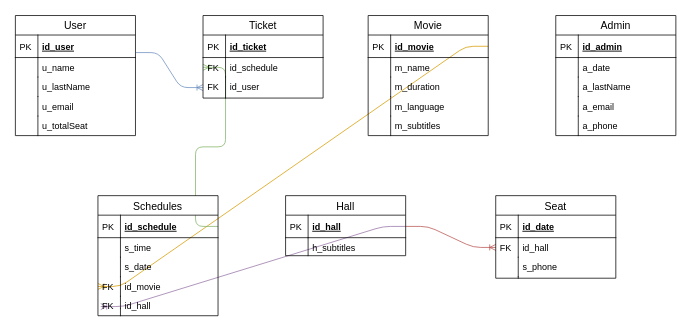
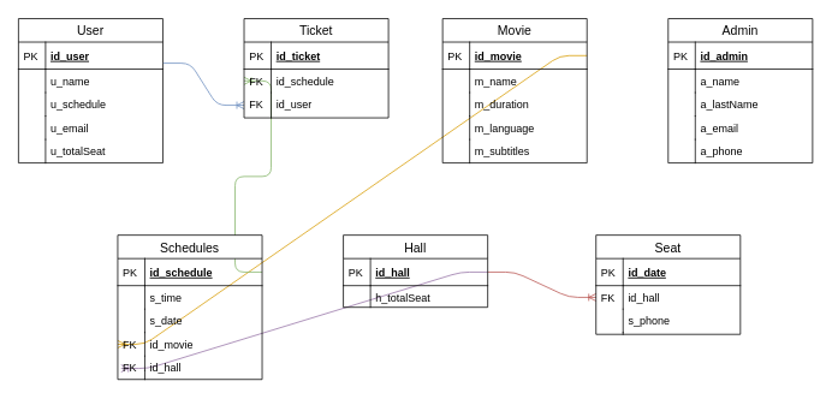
- <mxCell id="70" value="a_date" style="shape=partialRectangle;top=0;left=0;right=0;bottom=0;align=left;verticalAlign=top;fillColor=none;spacingLeft=34;spacingRight=4;overflow=hidden;rotatable=0;points=[[0,0.5],[1,0.5]];portConstraint=eastwest;dropTarget=0;fontSize=12;" vertex="1" parent="67"><mxGeometry y="56" width="160" height="26" as="geometry" /></mxCell>
+ <mxCell id="70" value="a_name" style="shape=partialRectangle;top=0;left=0;right=0;bottom=0;align=left;verticalAlign=top;fillColor=none;spacingLeft=34;spacingRight=4;overflow=hidden;rotatable=0;points=[[0,0.5],[1,0.5]];portConstraint=eastwest;dropTarget=0;fontSize=12;" vertex="1" parent="67"><mxGeometry y="56" width="160" height="26" as="geometry" /></mxCell>
- <mxCell id="7" value="u_lastName" style="shape=partialRectangle;top=0;left=0;right=0;bottom=0;align=left;verticalAlign=top;fillColor=none;spacingLeft=34;spacingRight=4;overflow=hidden;rotatable=0;points=[[0,0.5],[1,0.5]];portConstraint=eastwest;dropTarget=0;fontSize=12;" vertex="1" parent="2"><mxGeometry y="82" width="160" height="26" as="geometry" /></mxCell>
+ <mxCell id="7" value="u_schedule" style="shape=partialRectangle;top=0;left=0;right=0;bottom=0;align=left;verticalAlign=top;fillColor=none;spacingLeft=34;spacingRight=4;overflow=hidden;rotatable=0;points=[[0,0.5],[1,0.5]];portConstraint=eastwest;dropTarget=0;fontSize=12;" vertex="1" parent="2"><mxGeometry y="82" width="160" height="26" as="geometry" /></mxCell>
- <mxCell id="65" value="h_subtitles" style="shape=partialRectangle;top=0;left=0;right=0;bottom=0;align=left;verticalAlign=top;fillColor=none;spacingLeft=34;spacingRight=4;overflow=hidden;rotatable=0;points=[[0,0.5],[1,0.5]];portConstraint=eastwest;dropTarget=0;fontSize=12;" vertex="1" parent="62"><mxGeometry y="56" width="160" height="24" as="geometry" /></mxCell>
+ <mxCell id="65" value="h_totalSeat" style="shape=partialRectangle;top=0;left=0;right=0;bottom=0;align=left;verticalAlign=top;fillColor=none;spacingLeft=34;spacingRight=4;overflow=hidden;rotatable=0;points=[[0,0.5],[1,0.5]];portConstraint=eastwest;dropTarget=0;fontSize=12;" vertex="1" parent="62"><mxGeometry y="56" width="160" height="24" as="geometry" /></mxCell>
